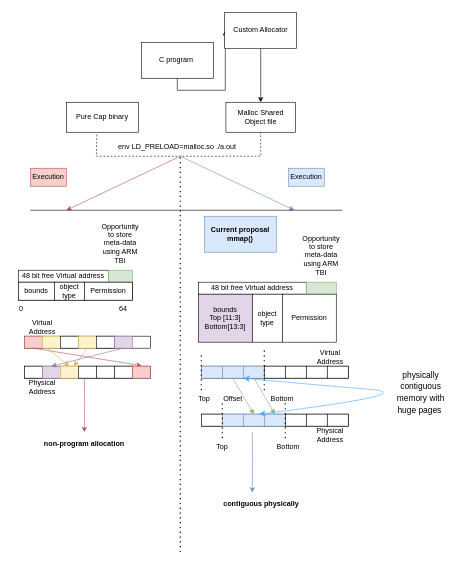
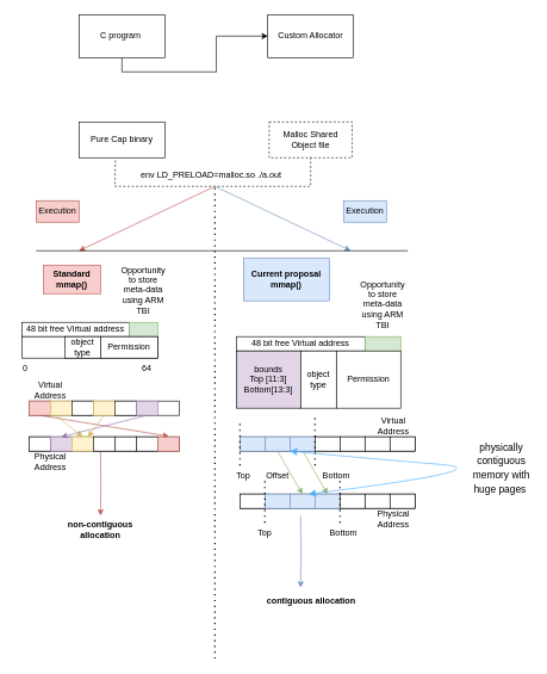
- <mxCell id="3" value="C program&amp;nbsp;" style="rounded=0;whiteSpace=wrap;html=1;" vertex="1" parent="1"><mxGeometry x="235" y="70" width="120" height="60" as="geometry" /></mxCell>
+ <mxCell id="3" value="C program&amp;nbsp;" style="rounded=0;whiteSpace=wrap;html=1;" vertex="1" parent="1"><mxGeometry x="110" y="20" width="120" height="60" as="geometry" /></mxCell>
- <mxCell id="4" style="edgeStyle=orthogonalEdgeStyle;rounded=0;orthogonalLoop=1;jettySize=auto;html=1;exitX=0.5;exitY=1;exitDx=0;exitDy=0;" edge="1" parent="1" source="5" target="7"><mxGeometry relative="1" as="geometry"><mxPoint x="434" y="170" as="targetPoint" /></mxGeometry></mxCell>
- <mxCell id="7" value="Malloc Shared Object file" style="rounded=0;whiteSpace=wrap;html=1;" vertex="1" parent="1"><mxGeometry x="376" y="170" width="116" height="50" as="geometry" /></mxCell>
+ <mxCell id="7" value="Malloc Shared Object file" style="rounded=0;whiteSpace=wrap;html=1;dashed=1;" vertex="1" parent="1"><mxGeometry x="376" y="170" width="116" height="50" as="geometry" /></mxCell>
+ <mxCell id="15" value="Standard mmap()" style="text;html=1;strokeColor=#b85450;fillColor=#f8cecc;align=center;verticalAlign=middle;whiteSpace=wrap;rounded=0;fontStyle=1" vertex="1" parent="1"><mxGeometry x="60" y="370" width="80" height="40" as="geometry" /></mxCell>
- <mxCell id="21" value="bounds" style="rounded=0;whiteSpace=wrap;html=1;" vertex="1" parent="1"><mxGeometry x="30" y="470" width="60" height="30" as="geometry" /></mxCell>
- <mxCell id="48" value="non-program allocation" style="text;html=1;strokeColor=none;fillColor=none;align=center;verticalAlign=middle;whiteSpace=wrap;rounded=0;fontStyle=1" vertex="1" parent="1"><mxGeometry x="70" y="720" width="140" height="40" as="geometry" /></mxCell>
+ <mxCell id="48" value="non-contiguous allocation" style="text;html=1;strokeColor=none;fillColor=none;align=center;verticalAlign=middle;whiteSpace=wrap;rounded=0;fontStyle=1" vertex="1" parent="1"><mxGeometry x="70" y="720" width="140" height="40" as="geometry" /></mxCell>
- <mxCell id="85" value="contiguous physically" style="text;html=1;align=center;verticalAlign=middle;whiteSpace=wrap;rounded=0;fontStyle=1" vertex="1" parent="1"><mxGeometry x="365" y="820" width="140" height="40" as="geometry" /></mxCell>
+ <mxCell id="85" value="contiguous allocation" style="text;html=1;align=center;verticalAlign=middle;whiteSpace=wrap;rounded=0;fontStyle=1" vertex="1" parent="1"><mxGeometry x="365" y="820" width="140" height="40" as="geometry" /></mxCell>
